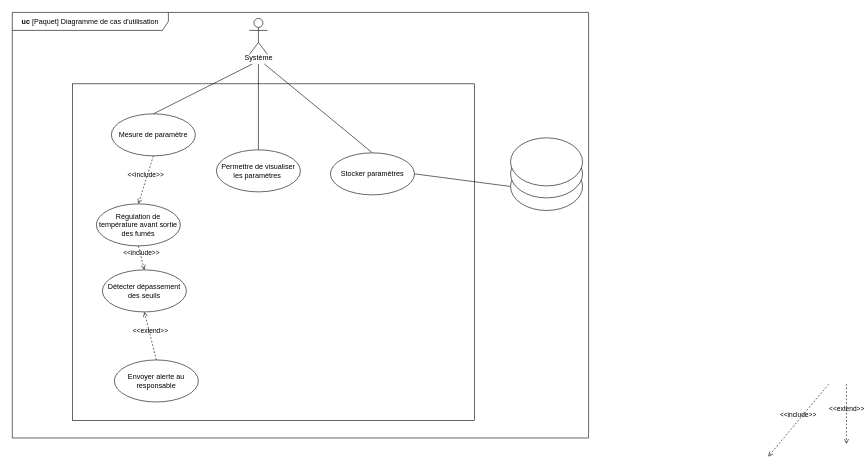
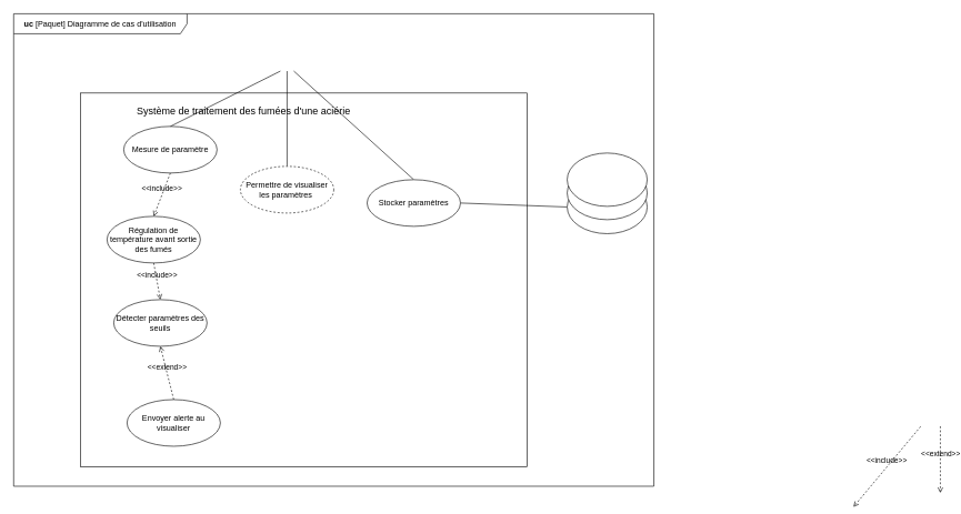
- <mxCell id="4" value="Système" style="shape=umlActor;verticalLabelPosition=bottom;verticalAlign=top;html=1;spacingTop=-9;" parent="2" vertex="1"><mxGeometry x="395" y="10" width="30" height="60" as="geometry" /></mxCell>
+ <mxCell id="22" value="&lt;font style=&quot;font-size: 15px;&quot;&gt;Système de traitement des fumées d'une aciérie&lt;/font&gt;" style="text;html=1;strokeColor=none;fillColor=none;align=center;verticalAlign=middle;whiteSpace=wrap;rounded=0;" vertex="1" parent="2"><mxGeometry x="170" y="130" width="350" height="30" as="geometry" /></mxCell>
- <mxCell id="13" value="Permettre de visualiser les paramètres&amp;nbsp;" style="ellipse;whiteSpace=wrap;html=1;" vertex="1" parent="2"><mxGeometry x="340" y="229" width="140" height="70" as="geometry" /></mxCell>
+ <mxCell id="13" value="Permettre de visualiser les paramètres&amp;nbsp;" style="ellipse;whiteSpace=wrap;html=1;dashed=1;" vertex="1" parent="2"><mxGeometry x="340" y="229" width="140" height="70" as="geometry" /></mxCell>
- <mxCell id="14" value="Stocker paramètres" style="ellipse;whiteSpace=wrap;html=1;" vertex="1" parent="2"><mxGeometry x="530" y="234" width="140" height="70" as="geometry" /></mxCell>
+ <mxCell id="14" value="Stocker paramètres" style="ellipse;whiteSpace=wrap;html=1;" vertex="1" parent="2"><mxGeometry x="530" y="249" width="140" height="70" as="geometry" /></mxCell>
- <mxCell id="16" value="Régulation de température avant sortie des fumés" style="ellipse;whiteSpace=wrap;html=1;" vertex="1" parent="2"><mxGeometry x="140" y="319" width="140" height="70" as="geometry" /></mxCell>
+ <mxCell id="16" value="Régulation de température avant sortie des fumés" style="ellipse;whiteSpace=wrap;html=1;" vertex="1" parent="2"><mxGeometry x="140" y="304" width="140" height="70" as="geometry" /></mxCell>
- <mxCell id="18" value="Détecter dépassement des seuils" style="ellipse;whiteSpace=wrap;html=1;" vertex="1" parent="2"><mxGeometry x="150" y="429" width="140" height="70" as="geometry" /></mxCell>
+ <mxCell id="18" value="Détecter paramètres des seuils" style="ellipse;whiteSpace=wrap;html=1;" vertex="1" parent="2"><mxGeometry x="150" y="429" width="140" height="70" as="geometry" /></mxCell>
- <mxCell id="19" value="Envoyer alerte au responsable" style="ellipse;whiteSpace=wrap;html=1;" vertex="1" parent="2"><mxGeometry x="170" y="579" width="140" height="70" as="geometry" /></mxCell>
+ <mxCell id="19" value="Envoyer alerte au visualiser" style="ellipse;whiteSpace=wrap;html=1;" vertex="1" parent="2"><mxGeometry x="170" y="579" width="140" height="70" as="geometry" /></mxCell>
